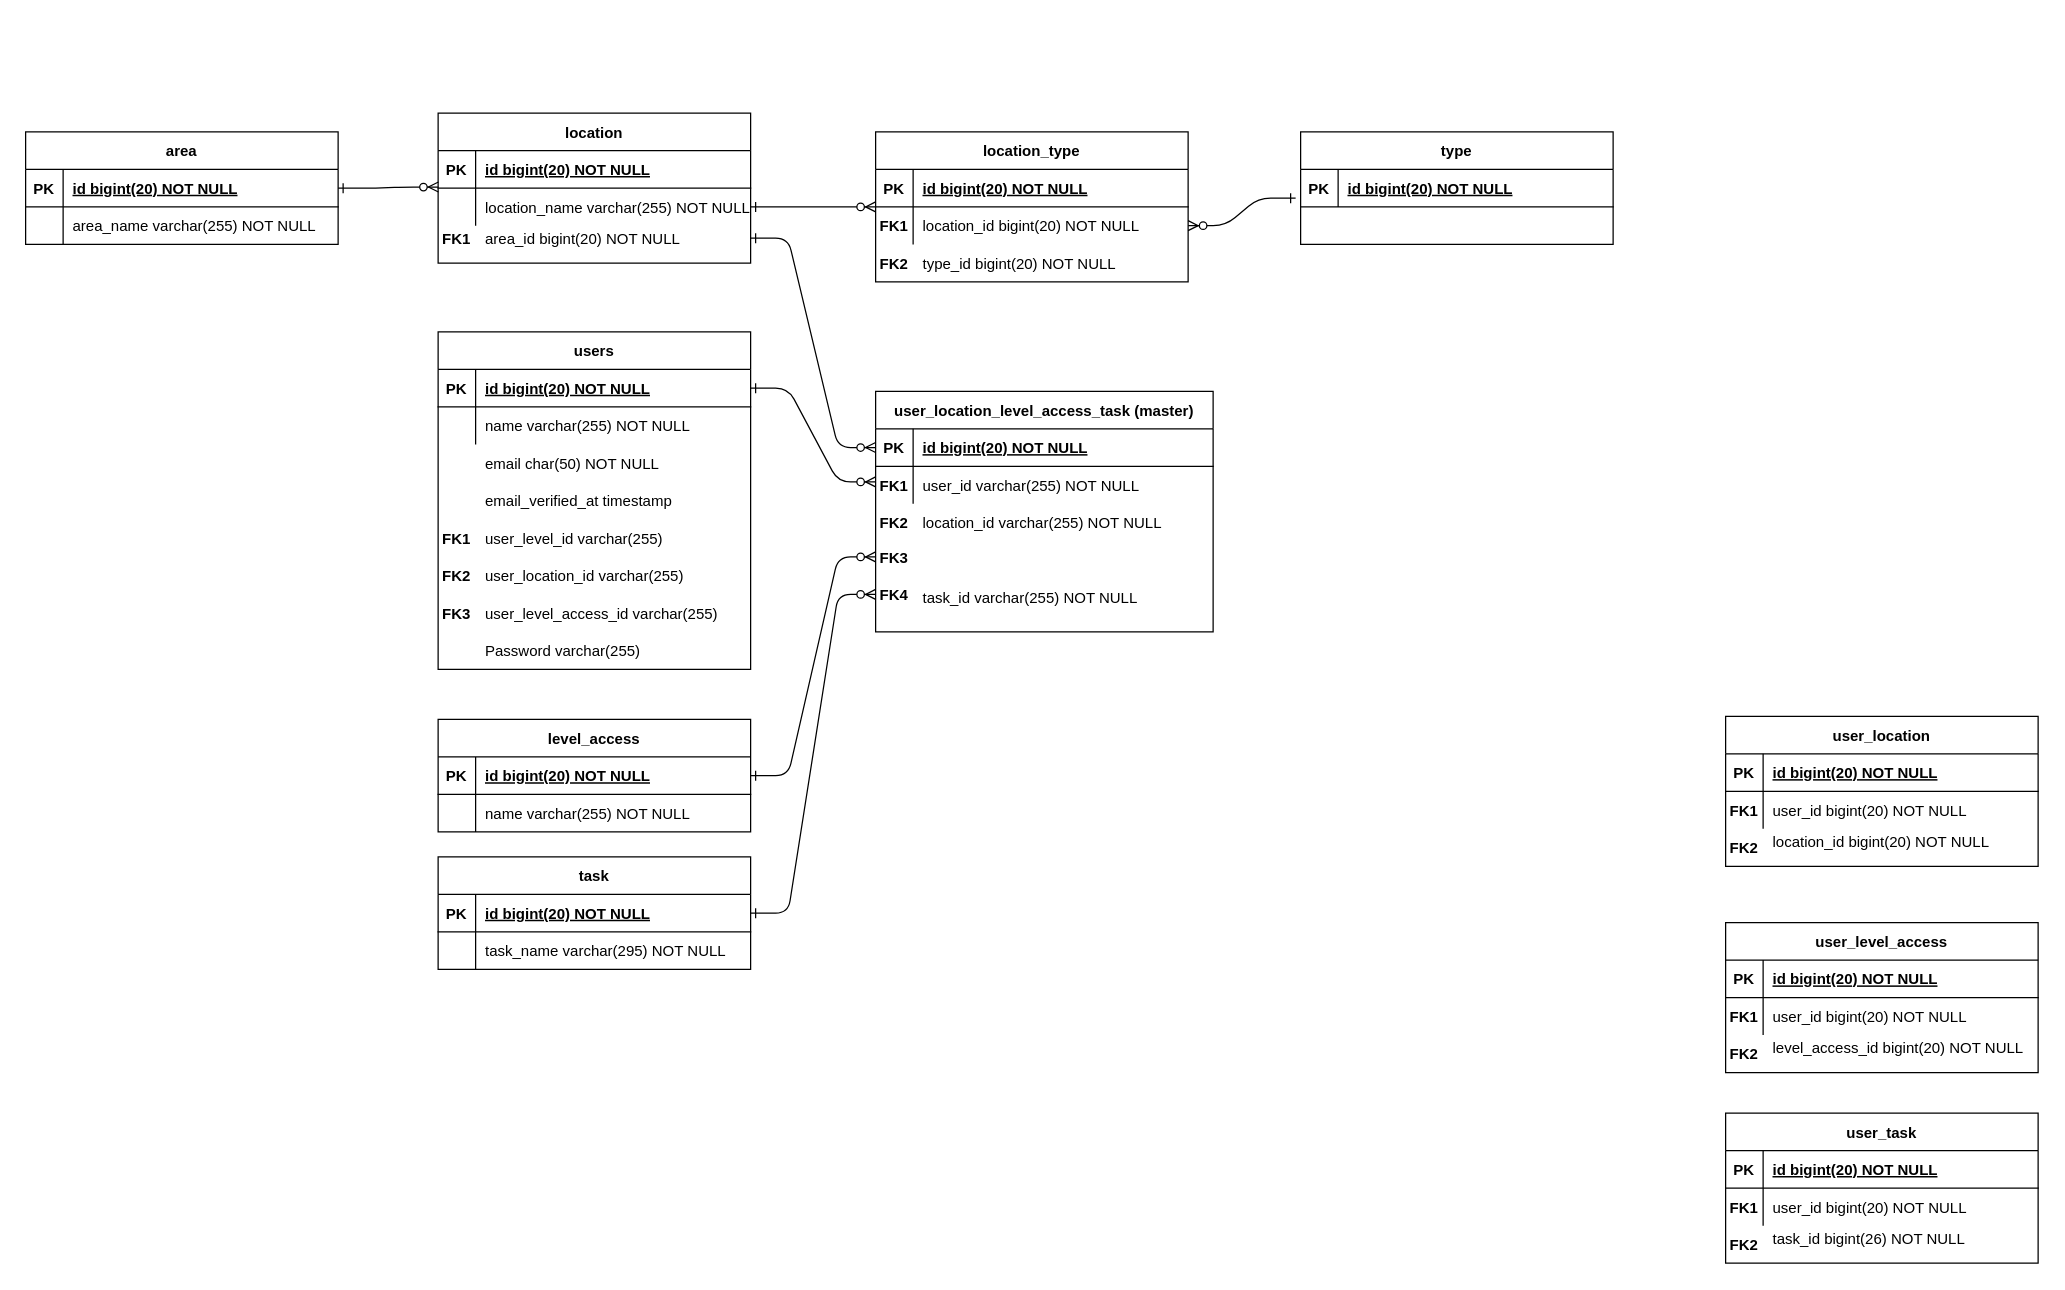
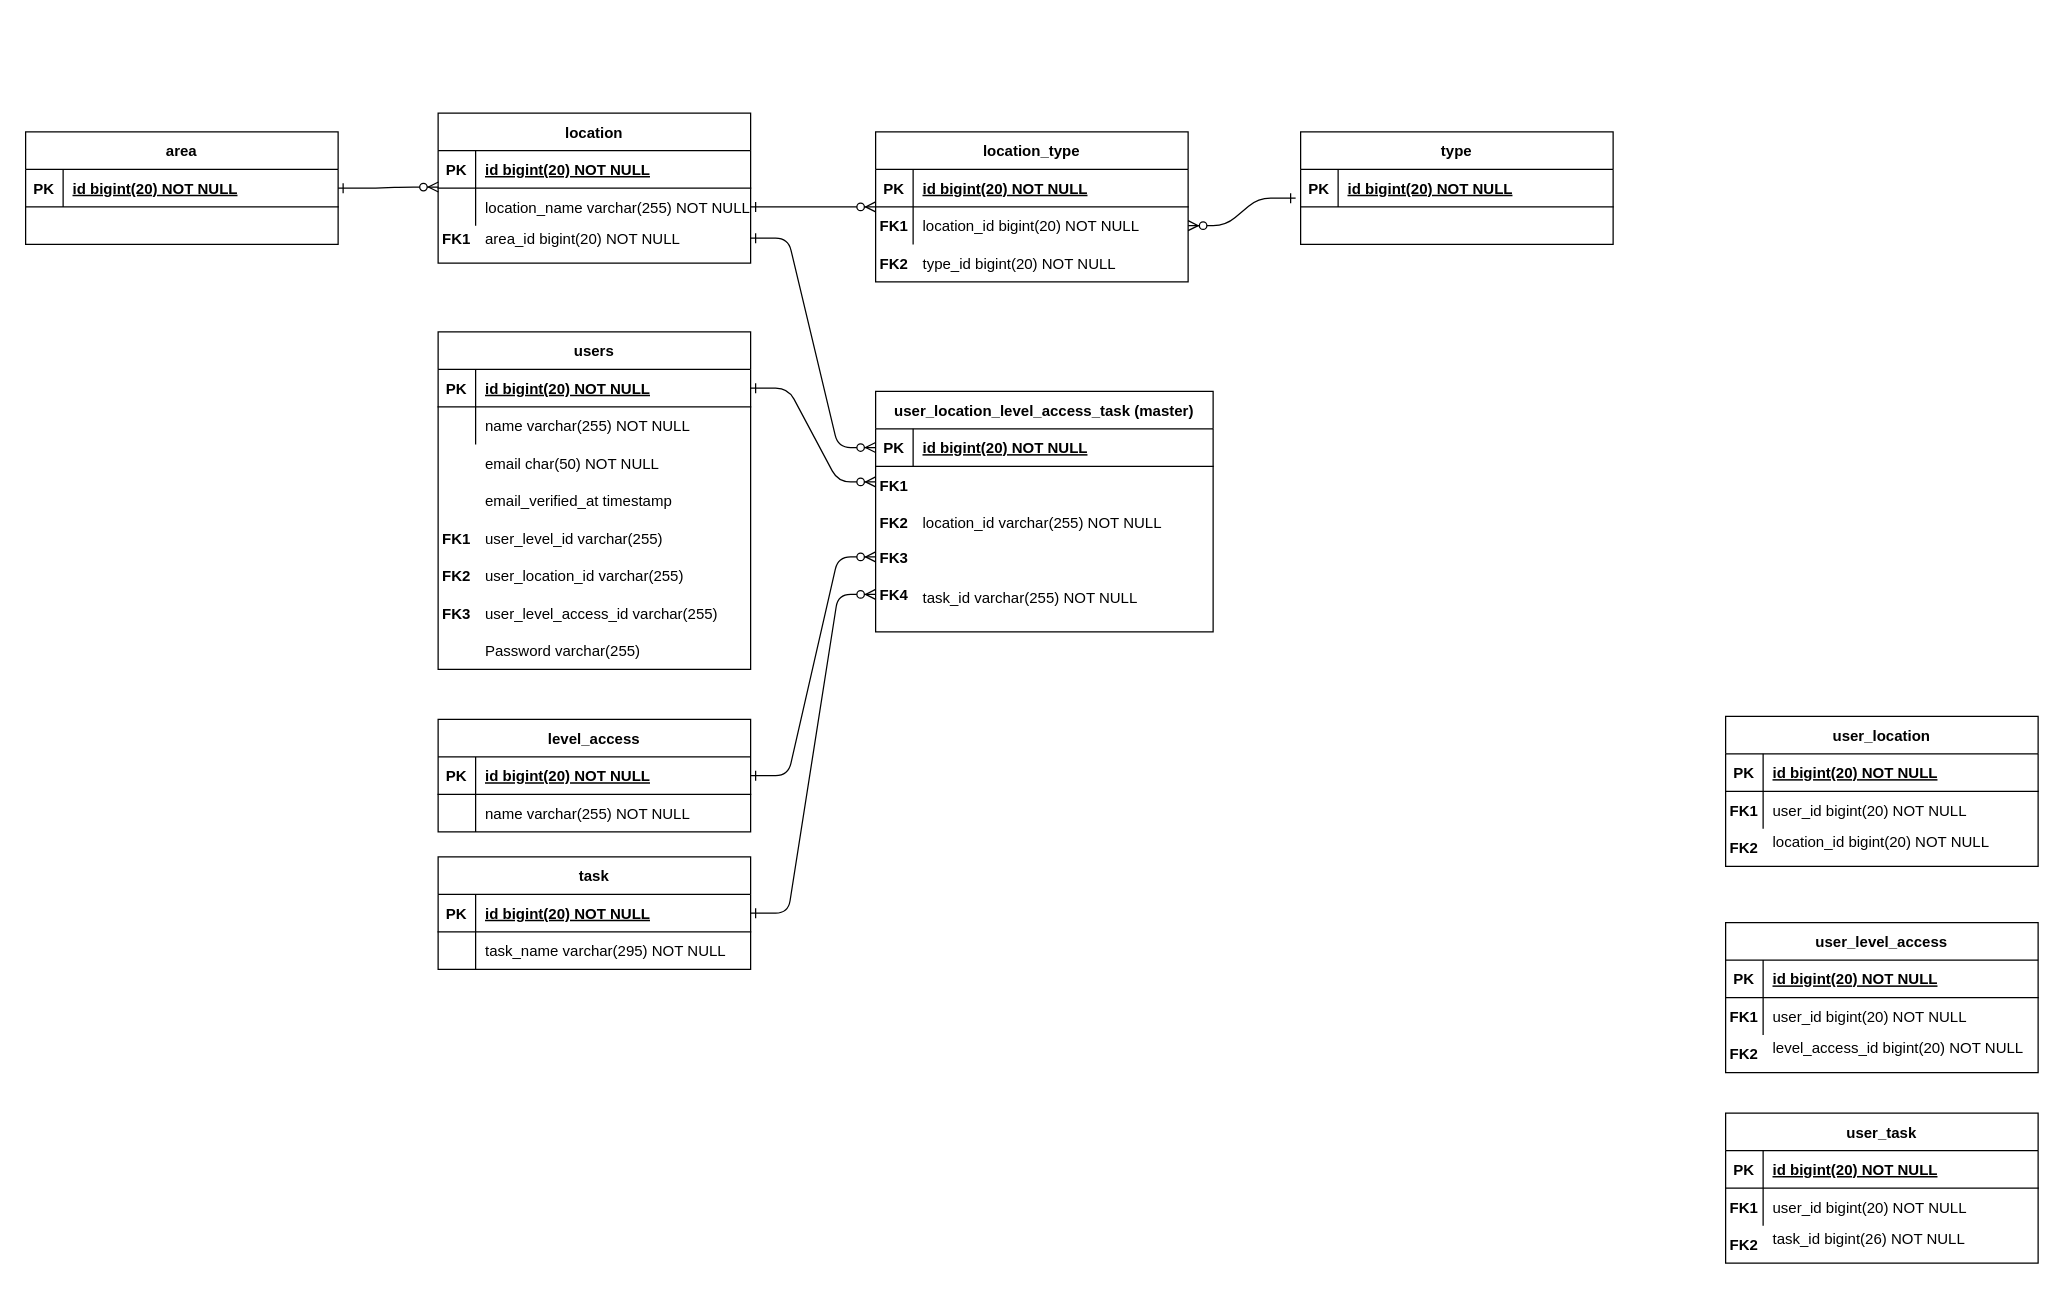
- <mxCell id="33" value="area_name varchar(255) NOT NULL" style="shape=partialRectangle;overflow=hidden;connectable=0;fillColor=none;top=0;left=0;bottom=0;right=0;align=left;spacingLeft=6;" vertex="1" parent="31"><mxGeometry x="30" width="220" height="30" as="geometry" /></mxCell>
- <mxCell id="119" value="user_id varchar(255) NOT NULL" style="shape=partialRectangle;overflow=hidden;connectable=0;fillColor=none;top=0;left=0;bottom=0;right=0;align=left;spacingLeft=6;" vertex="1" parent="117"><mxGeometry x="30" width="240" height="30" as="geometry" /></mxCell>
